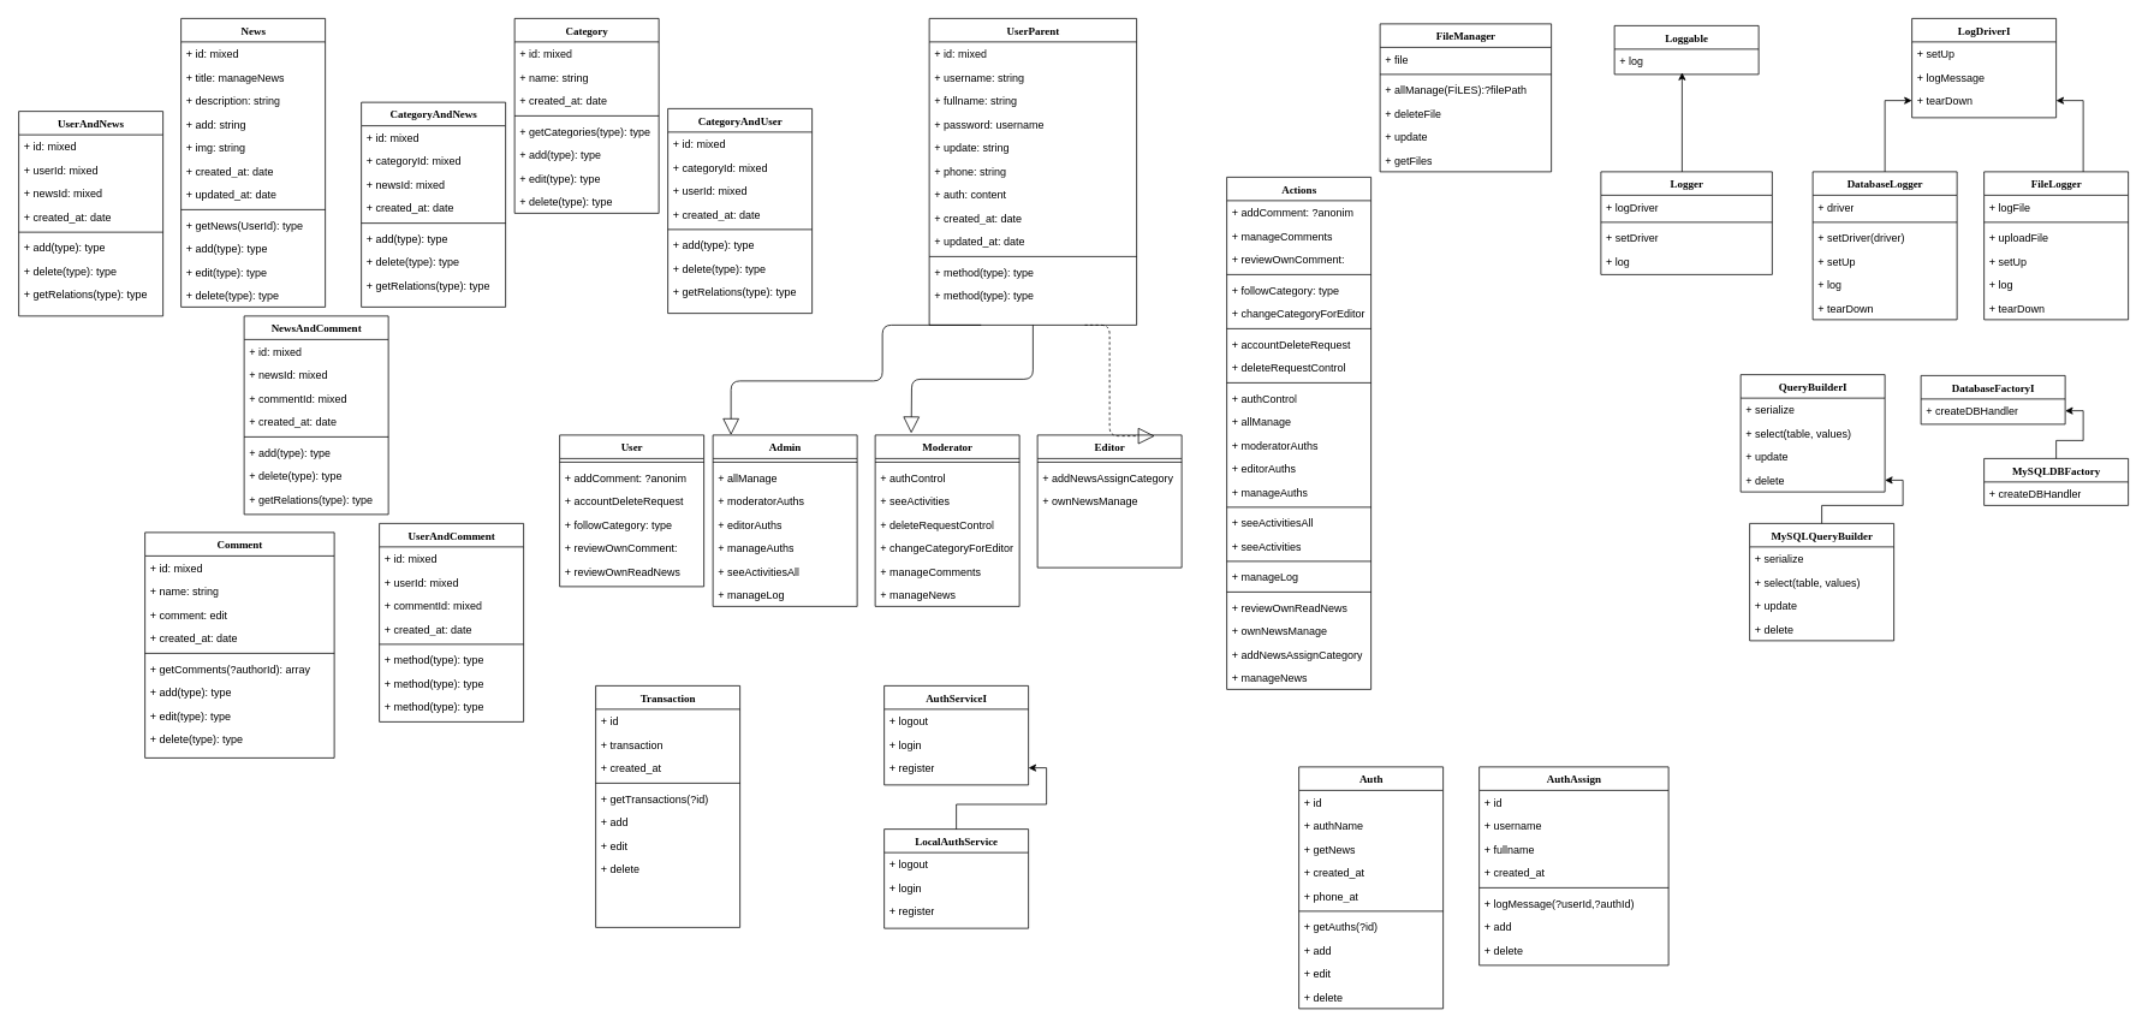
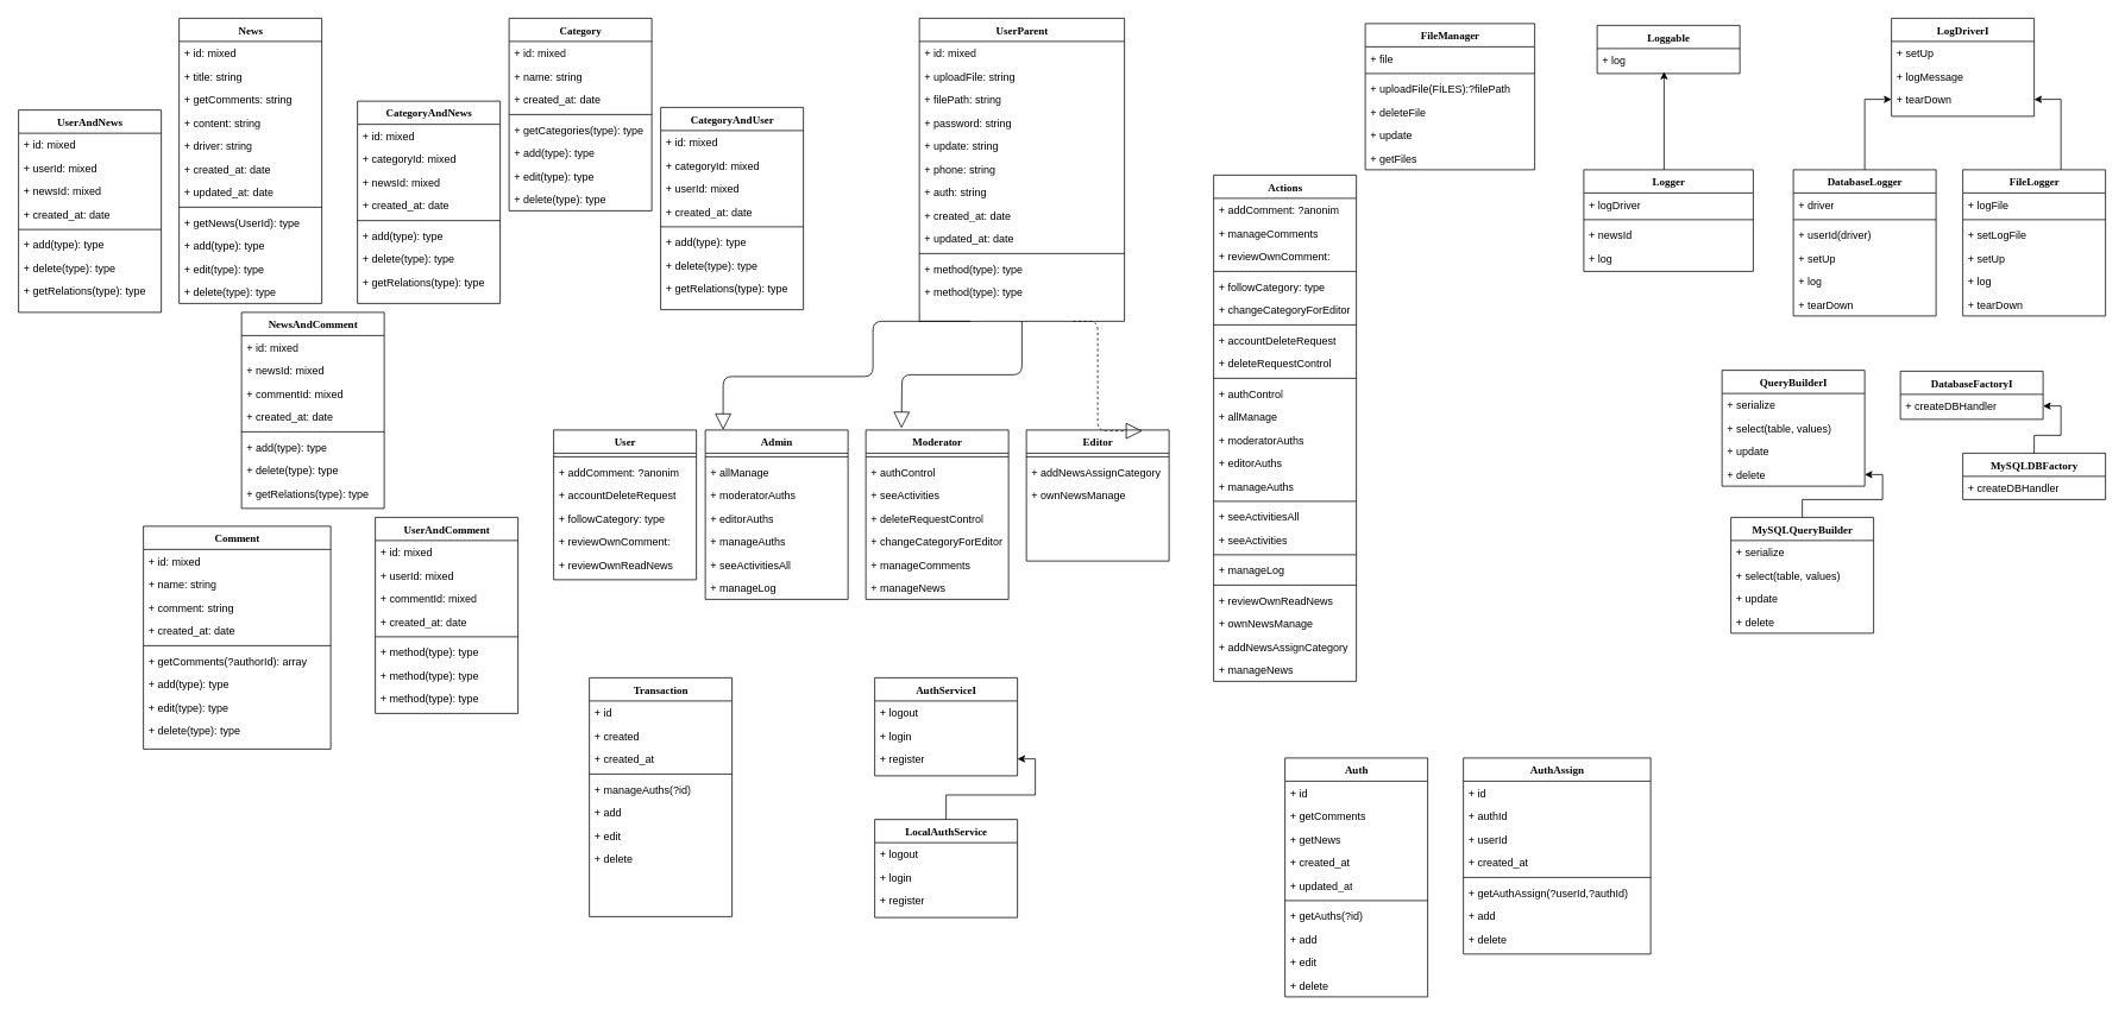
- <mxCell id="45" value="+ title: manageNews" style="text;html=1;strokeColor=none;fillColor=none;align=left;verticalAlign=top;spacingLeft=4;spacingRight=4;whiteSpace=wrap;overflow=hidden;rotatable=0;points=[[0,0.5],[1,0.5]];portConstraint=eastwest;" parent="43" vertex="1"><mxGeometry y="52" width="160" height="26" as="geometry" /></mxCell>
+ <mxCell id="45" value="+ title: string" style="text;html=1;strokeColor=none;fillColor=none;align=left;verticalAlign=top;spacingLeft=4;spacingRight=4;whiteSpace=wrap;overflow=hidden;rotatable=0;points=[[0,0.5],[1,0.5]];portConstraint=eastwest;" parent="43" vertex="1"><mxGeometry y="52" width="160" height="26" as="geometry" /></mxCell>
- <mxCell id="22" value="+ username: string" style="text;html=1;strokeColor=none;fillColor=none;align=left;verticalAlign=top;spacingLeft=4;spacingRight=4;whiteSpace=wrap;overflow=hidden;rotatable=0;points=[[0,0.5],[1,0.5]];portConstraint=eastwest;" parent="20" vertex="1"><mxGeometry y="52" width="230" height="26" as="geometry" /></mxCell>
+ <mxCell id="22" value="+ uploadFile: string" style="text;html=1;strokeColor=none;fillColor=none;align=left;verticalAlign=top;spacingLeft=4;spacingRight=4;whiteSpace=wrap;overflow=hidden;rotatable=0;points=[[0,0.5],[1,0.5]];portConstraint=eastwest;" parent="20" vertex="1"><mxGeometry y="52" width="230" height="26" as="geometry" /></mxCell>
- <mxCell id="182" value="+ allManage(FİLES):?filePath" style="text;html=1;strokeColor=none;fillColor=none;align=left;verticalAlign=top;spacingLeft=4;spacingRight=4;whiteSpace=wrap;overflow=hidden;rotatable=0;points=[[0,0.5],[1,0.5]];portConstraint=eastwest;" parent="179" vertex="1"><mxGeometry y="60" width="190" height="26" as="geometry" /></mxCell>
+ <mxCell id="182" value="+ uploadFile(FİLES):?filePath" style="text;html=1;strokeColor=none;fillColor=none;align=left;verticalAlign=top;spacingLeft=4;spacingRight=4;whiteSpace=wrap;overflow=hidden;rotatable=0;points=[[0,0.5],[1,0.5]];portConstraint=eastwest;" parent="179" vertex="1"><mxGeometry y="60" width="190" height="26" as="geometry" /></mxCell>
- <mxCell id="46" value="+ description: string" style="text;html=1;strokeColor=none;fillColor=none;align=left;verticalAlign=top;spacingLeft=4;spacingRight=4;whiteSpace=wrap;overflow=hidden;rotatable=0;points=[[0,0.5],[1,0.5]];portConstraint=eastwest;" parent="43" vertex="1"><mxGeometry y="78" width="160" height="26" as="geometry" /></mxCell>
+ <mxCell id="46" value="+ getComments: string" style="text;html=1;strokeColor=none;fillColor=none;align=left;verticalAlign=top;spacingLeft=4;spacingRight=4;whiteSpace=wrap;overflow=hidden;rotatable=0;points=[[0,0.5],[1,0.5]];portConstraint=eastwest;" parent="43" vertex="1"><mxGeometry y="78" width="160" height="26" as="geometry" /></mxCell>
- <mxCell id="23" value="+ fullname: string" style="text;html=1;strokeColor=none;fillColor=none;align=left;verticalAlign=top;spacingLeft=4;spacingRight=4;whiteSpace=wrap;overflow=hidden;rotatable=0;points=[[0,0.5],[1,0.5]];portConstraint=eastwest;" parent="20" vertex="1"><mxGeometry y="78" width="230" height="26" as="geometry" /></mxCell>
+ <mxCell id="23" value="+ filePath: string" style="text;html=1;strokeColor=none;fillColor=none;align=left;verticalAlign=top;spacingLeft=4;spacingRight=4;whiteSpace=wrap;overflow=hidden;rotatable=0;points=[[0,0.5],[1,0.5]];portConstraint=eastwest;" parent="20" vertex="1"><mxGeometry y="78" width="230" height="26" as="geometry" /></mxCell>
- <mxCell id="47" value="+ add: string" style="text;html=1;strokeColor=none;fillColor=none;align=left;verticalAlign=top;spacingLeft=4;spacingRight=4;whiteSpace=wrap;overflow=hidden;rotatable=0;points=[[0,0.5],[1,0.5]];portConstraint=eastwest;" parent="43" vertex="1"><mxGeometry y="104" width="160" height="26" as="geometry" /></mxCell>
+ <mxCell id="47" value="+ content: string" style="text;html=1;strokeColor=none;fillColor=none;align=left;verticalAlign=top;spacingLeft=4;spacingRight=4;whiteSpace=wrap;overflow=hidden;rotatable=0;points=[[0,0.5],[1,0.5]];portConstraint=eastwest;" parent="43" vertex="1"><mxGeometry y="104" width="160" height="26" as="geometry" /></mxCell>
- <mxCell id="24" value="+ password: username" style="text;html=1;strokeColor=none;fillColor=none;align=left;verticalAlign=top;spacingLeft=4;spacingRight=4;whiteSpace=wrap;overflow=hidden;rotatable=0;points=[[0,0.5],[1,0.5]];portConstraint=eastwest;" parent="20" vertex="1"><mxGeometry y="104" width="230" height="26" as="geometry" /></mxCell>
+ <mxCell id="24" value="+ password: string" style="text;html=1;strokeColor=none;fillColor=none;align=left;verticalAlign=top;spacingLeft=4;spacingRight=4;whiteSpace=wrap;overflow=hidden;rotatable=0;points=[[0,0.5],[1,0.5]];portConstraint=eastwest;" parent="20" vertex="1"><mxGeometry y="104" width="230" height="26" as="geometry" /></mxCell>
- <mxCell id="48" value="+ img: string" style="text;html=1;strokeColor=none;fillColor=none;align=left;verticalAlign=top;spacingLeft=4;spacingRight=4;whiteSpace=wrap;overflow=hidden;rotatable=0;points=[[0,0.5],[1,0.5]];portConstraint=eastwest;" parent="43" vertex="1"><mxGeometry y="130" width="160" height="26" as="geometry" /></mxCell>
+ <mxCell id="48" value="+ driver: string" style="text;html=1;strokeColor=none;fillColor=none;align=left;verticalAlign=top;spacingLeft=4;spacingRight=4;whiteSpace=wrap;overflow=hidden;rotatable=0;points=[[0,0.5],[1,0.5]];portConstraint=eastwest;" parent="43" vertex="1"><mxGeometry y="130" width="160" height="26" as="geometry" /></mxCell>
- <mxCell id="27" value="+ auth: content" style="text;html=1;strokeColor=none;fillColor=none;align=left;verticalAlign=top;spacingLeft=4;spacingRight=4;whiteSpace=wrap;overflow=hidden;rotatable=0;points=[[0,0.5],[1,0.5]];portConstraint=eastwest;" parent="20" vertex="1"><mxGeometry y="182" width="230" height="26" as="geometry" /></mxCell>
+ <mxCell id="27" value="+ auth: string" style="text;html=1;strokeColor=none;fillColor=none;align=left;verticalAlign=top;spacingLeft=4;spacingRight=4;whiteSpace=wrap;overflow=hidden;rotatable=0;points=[[0,0.5],[1,0.5]];portConstraint=eastwest;" parent="20" vertex="1"><mxGeometry y="182" width="230" height="26" as="geometry" /></mxCell>
- <mxCell id="192" value="+ setDriver" style="text;html=1;strokeColor=none;fillColor=none;align=left;verticalAlign=top;spacingLeft=4;spacingRight=4;whiteSpace=wrap;overflow=hidden;rotatable=0;points=[[0,0.5],[1,0.5]];portConstraint=eastwest;" parent="189" vertex="1"><mxGeometry y="60" width="190" height="26" as="geometry" /></mxCell>
+ <mxCell id="192" value="+ newsId" style="text;html=1;strokeColor=none;fillColor=none;align=left;verticalAlign=top;spacingLeft=4;spacingRight=4;whiteSpace=wrap;overflow=hidden;rotatable=0;points=[[0,0.5],[1,0.5]];portConstraint=eastwest;" parent="189" vertex="1"><mxGeometry y="60" width="190" height="26" as="geometry" /></mxCell>
- <mxCell id="175" value="+ setDriver(driver)" style="text;html=1;strokeColor=none;fillColor=none;align=left;verticalAlign=top;spacingLeft=4;spacingRight=4;whiteSpace=wrap;overflow=hidden;rotatable=0;points=[[0,0.5],[1,0.5]];portConstraint=eastwest;" parent="172" vertex="1"><mxGeometry y="60" width="160" height="26" as="geometry" /></mxCell>
+ <mxCell id="175" value="+ userId(driver)" style="text;html=1;strokeColor=none;fillColor=none;align=left;verticalAlign=top;spacingLeft=4;spacingRight=4;whiteSpace=wrap;overflow=hidden;rotatable=0;points=[[0,0.5],[1,0.5]];portConstraint=eastwest;" parent="172" vertex="1"><mxGeometry y="60" width="160" height="26" as="geometry" /></mxCell>
- <mxCell id="167" value="+ uploadFile" style="text;html=1;strokeColor=none;fillColor=none;align=left;verticalAlign=top;spacingLeft=4;spacingRight=4;whiteSpace=wrap;overflow=hidden;rotatable=0;points=[[0,0.5],[1,0.5]];portConstraint=eastwest;" parent="164" vertex="1"><mxGeometry y="60" width="160" height="26" as="geometry" /></mxCell>
+ <mxCell id="167" value="+ setLogFile" style="text;html=1;strokeColor=none;fillColor=none;align=left;verticalAlign=top;spacingLeft=4;spacingRight=4;whiteSpace=wrap;overflow=hidden;rotatable=0;points=[[0,0.5],[1,0.5]];portConstraint=eastwest;" parent="164" vertex="1"><mxGeometry y="60" width="160" height="26" as="geometry" /></mxCell>
- <mxCell id="36" value="+ comment: edit" style="text;html=1;strokeColor=none;fillColor=none;align=left;verticalAlign=top;spacingLeft=4;spacingRight=4;whiteSpace=wrap;overflow=hidden;rotatable=0;points=[[0,0.5],[1,0.5]];portConstraint=eastwest;" parent="33" vertex="1"><mxGeometry y="78" width="210" height="26" as="geometry" /></mxCell>
+ <mxCell id="36" value="+ comment: string" style="text;html=1;strokeColor=none;fillColor=none;align=left;verticalAlign=top;spacingLeft=4;spacingRight=4;whiteSpace=wrap;overflow=hidden;rotatable=0;points=[[0,0.5],[1,0.5]];portConstraint=eastwest;" parent="33" vertex="1"><mxGeometry y="78" width="210" height="26" as="geometry" /></mxCell>
- <mxCell id="126" value="+ transaction" style="text;html=1;strokeColor=none;fillColor=none;align=left;verticalAlign=top;spacingLeft=4;spacingRight=4;whiteSpace=wrap;overflow=hidden;rotatable=0;points=[[0,0.5],[1,0.5]];portConstraint=eastwest;" parent="124" vertex="1"><mxGeometry y="52" width="160" height="26" as="geometry" /></mxCell>
+ <mxCell id="126" value="+ created" style="text;html=1;strokeColor=none;fillColor=none;align=left;verticalAlign=top;spacingLeft=4;spacingRight=4;whiteSpace=wrap;overflow=hidden;rotatable=0;points=[[0,0.5],[1,0.5]];portConstraint=eastwest;" parent="124" vertex="1"><mxGeometry y="52" width="160" height="26" as="geometry" /></mxCell>
- <mxCell id="129" value="+ getTransactions(?id)" style="text;html=1;strokeColor=none;fillColor=none;align=left;verticalAlign=top;spacingLeft=4;spacingRight=4;whiteSpace=wrap;overflow=hidden;rotatable=0;points=[[0,0.5],[1,0.5]];portConstraint=eastwest;" parent="124" vertex="1"><mxGeometry y="112" width="160" height="26" as="geometry" /></mxCell>
+ <mxCell id="129" value="+ manageAuths(?id)" style="text;html=1;strokeColor=none;fillColor=none;align=left;verticalAlign=top;spacingLeft=4;spacingRight=4;whiteSpace=wrap;overflow=hidden;rotatable=0;points=[[0,0.5],[1,0.5]];portConstraint=eastwest;" parent="124" vertex="1"><mxGeometry y="112" width="160" height="26" as="geometry" /></mxCell>
- <mxCell id="106" value="+ authName" style="text;html=1;strokeColor=none;fillColor=none;align=left;verticalAlign=top;spacingLeft=4;spacingRight=4;whiteSpace=wrap;overflow=hidden;rotatable=0;points=[[0,0.5],[1,0.5]];portConstraint=eastwest;" parent="104" vertex="1"><mxGeometry y="52" width="160" height="26" as="geometry" /></mxCell>
+ <mxCell id="106" value="+ getComments" style="text;html=1;strokeColor=none;fillColor=none;align=left;verticalAlign=top;spacingLeft=4;spacingRight=4;whiteSpace=wrap;overflow=hidden;rotatable=0;points=[[0,0.5],[1,0.5]];portConstraint=eastwest;" parent="104" vertex="1"><mxGeometry y="52" width="160" height="26" as="geometry" /></mxCell>
- <mxCell id="117" value="+ username" style="text;html=1;strokeColor=none;fillColor=none;align=left;verticalAlign=top;spacingLeft=4;spacingRight=4;whiteSpace=wrap;overflow=hidden;rotatable=0;points=[[0,0.5],[1,0.5]];portConstraint=eastwest;" parent="115" vertex="1"><mxGeometry y="52" width="210" height="26" as="geometry" /></mxCell>
+ <mxCell id="117" value="+ authId" style="text;html=1;strokeColor=none;fillColor=none;align=left;verticalAlign=top;spacingLeft=4;spacingRight=4;whiteSpace=wrap;overflow=hidden;rotatable=0;points=[[0,0.5],[1,0.5]];portConstraint=eastwest;" parent="115" vertex="1"><mxGeometry y="52" width="210" height="26" as="geometry" /></mxCell>
- <mxCell id="118" value="+ fullname" style="text;html=1;strokeColor=none;fillColor=none;align=left;verticalAlign=top;spacingLeft=4;spacingRight=4;whiteSpace=wrap;overflow=hidden;rotatable=0;points=[[0,0.5],[1,0.5]];portConstraint=eastwest;" parent="115" vertex="1"><mxGeometry y="78" width="210" height="26" as="geometry" /></mxCell>
+ <mxCell id="118" value="+ userId" style="text;html=1;strokeColor=none;fillColor=none;align=left;verticalAlign=top;spacingLeft=4;spacingRight=4;whiteSpace=wrap;overflow=hidden;rotatable=0;points=[[0,0.5],[1,0.5]];portConstraint=eastwest;" parent="115" vertex="1"><mxGeometry y="78" width="210" height="26" as="geometry" /></mxCell>
- <mxCell id="109" value="+ phone_at" style="text;html=1;strokeColor=none;fillColor=none;align=left;verticalAlign=top;spacingLeft=4;spacingRight=4;whiteSpace=wrap;overflow=hidden;rotatable=0;points=[[0,0.5],[1,0.5]];portConstraint=eastwest;" parent="104" vertex="1"><mxGeometry y="130" width="160" height="26" as="geometry" /></mxCell>
+ <mxCell id="109" value="+ updated_at" style="text;html=1;strokeColor=none;fillColor=none;align=left;verticalAlign=top;spacingLeft=4;spacingRight=4;whiteSpace=wrap;overflow=hidden;rotatable=0;points=[[0,0.5],[1,0.5]];portConstraint=eastwest;" parent="104" vertex="1"><mxGeometry y="130" width="160" height="26" as="geometry" /></mxCell>
- <mxCell id="121" value="+ logMessage(?userId,?authId)" style="text;html=1;strokeColor=none;fillColor=none;align=left;verticalAlign=top;spacingLeft=4;spacingRight=4;whiteSpace=wrap;overflow=hidden;rotatable=0;points=[[0,0.5],[1,0.5]];portConstraint=eastwest;" parent="115" vertex="1"><mxGeometry y="138" width="210" height="26" as="geometry" /></mxCell>
+ <mxCell id="121" value="+ getAuthAssign(?userId,?authId)" style="text;html=1;strokeColor=none;fillColor=none;align=left;verticalAlign=top;spacingLeft=4;spacingRight=4;whiteSpace=wrap;overflow=hidden;rotatable=0;points=[[0,0.5],[1,0.5]];portConstraint=eastwest;" parent="115" vertex="1"><mxGeometry y="138" width="210" height="26" as="geometry" /></mxCell>
